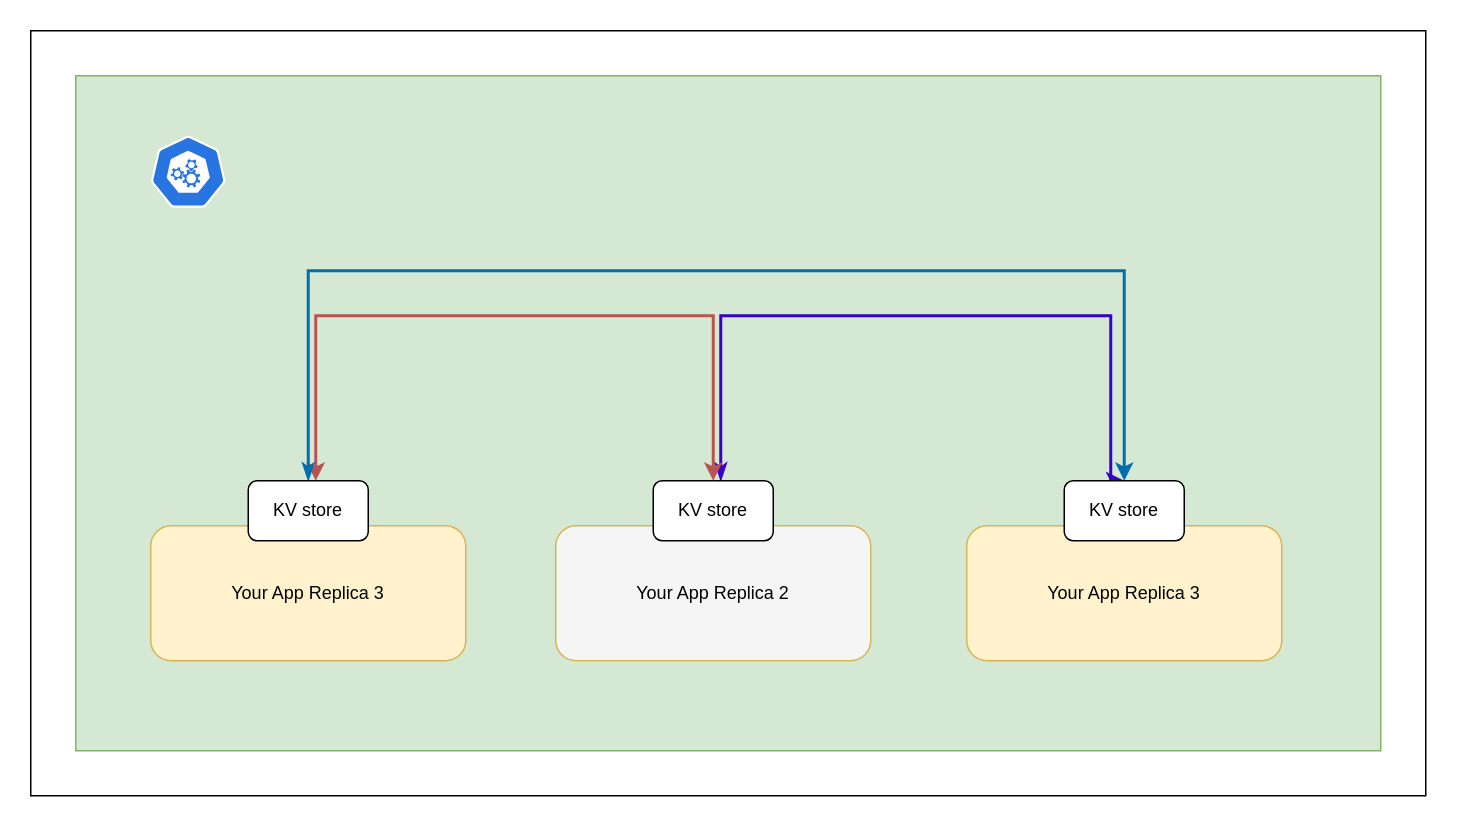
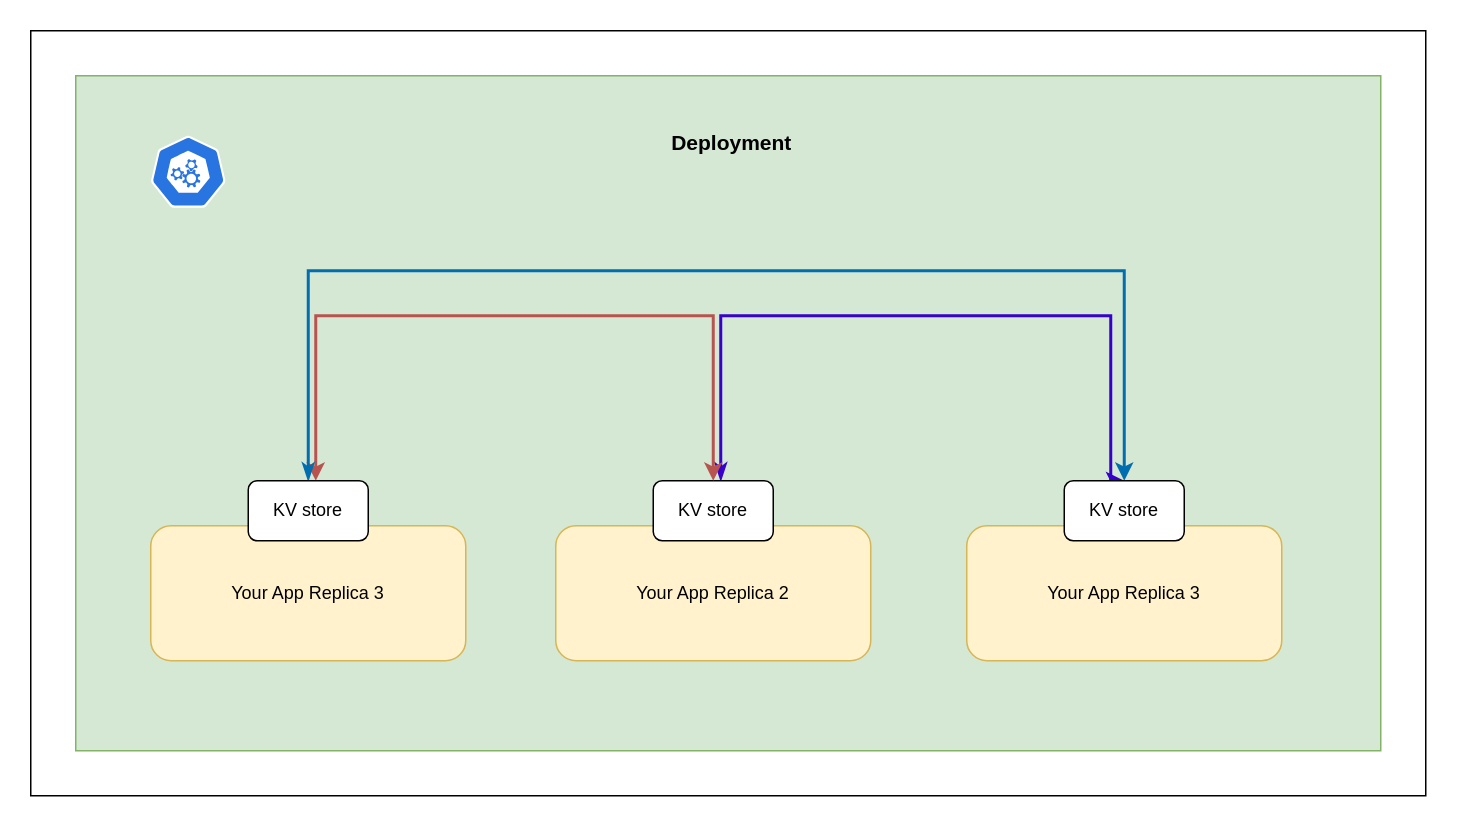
+ <mxCell id="13" value="&lt;b&gt;&lt;font style=&quot;font-size: 14px;&quot;&gt;Deployment&lt;/font&gt;&lt;/b&gt;" style="text;html=1;align=center;verticalAlign=middle;whiteSpace=wrap;rounded=0;" vertex="1" parent="1"><mxGeometry x="430" y="80" width="115" height="30" as="geometry" /></mxCell>
- <mxCell id="4" value="Your App Replica 2" style="rounded=1;whiteSpace=wrap;html=1;fillColor=#f5f5f5;strokeColor=#d6b656;" vertex="1" parent="1"><mxGeometry x="370" y="350" width="210" height="90" as="geometry" /></mxCell>
+ <mxCell id="4" value="Your App Replica 2" style="rounded=1;whiteSpace=wrap;html=1;fillColor=#fff2cc;strokeColor=#d6b656;" vertex="1" parent="1"><mxGeometry x="370" y="350" width="210" height="90" as="geometry" /></mxCell>
